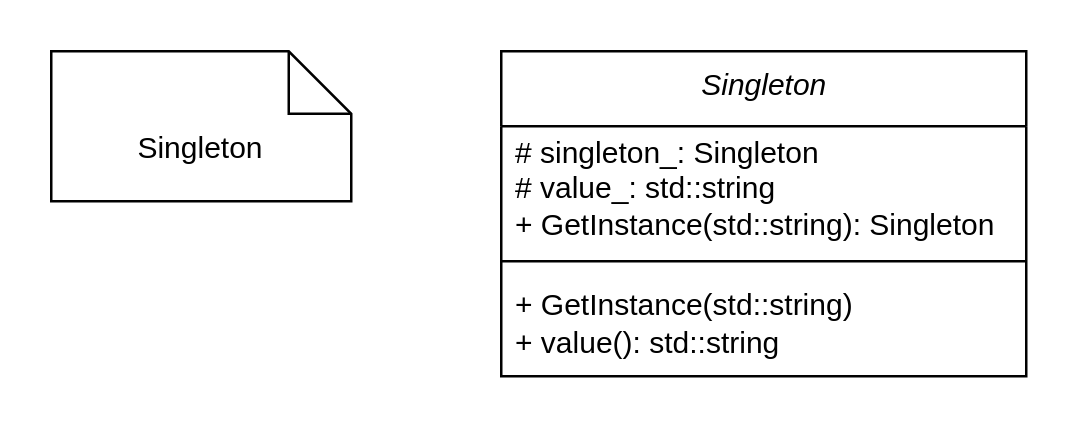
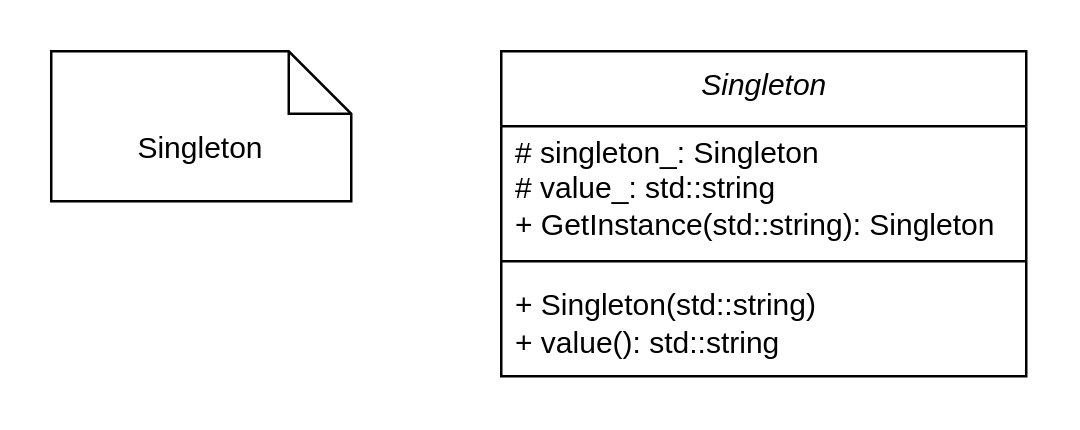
- <mxCell id="6" value="+ GetInstance(std::string)&lt;br&gt;+ value(): std::string" style="text;html=1;strokeColor=none;fillColor=none;align=left;verticalAlign=middle;spacingLeft=4;spacingRight=4;overflow=hidden;rotatable=0;points=[[0,0.5],[1,0.5]];portConstraint=eastwest;" vertex="1" parent="3"><mxGeometry y="88" width="210" height="42" as="geometry" /></mxCell>
+ <mxCell id="6" value="+ Singleton(std::string)&lt;br&gt;+ value(): std::string" style="text;html=1;strokeColor=none;fillColor=none;align=left;verticalAlign=middle;spacingLeft=4;spacingRight=4;overflow=hidden;rotatable=0;points=[[0,0.5],[1,0.5]];portConstraint=eastwest;" vertex="1" parent="3"><mxGeometry y="88" width="210" height="42" as="geometry" /></mxCell>
